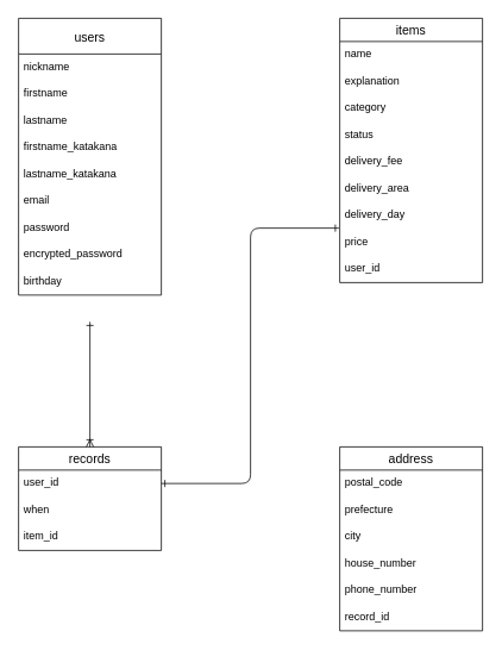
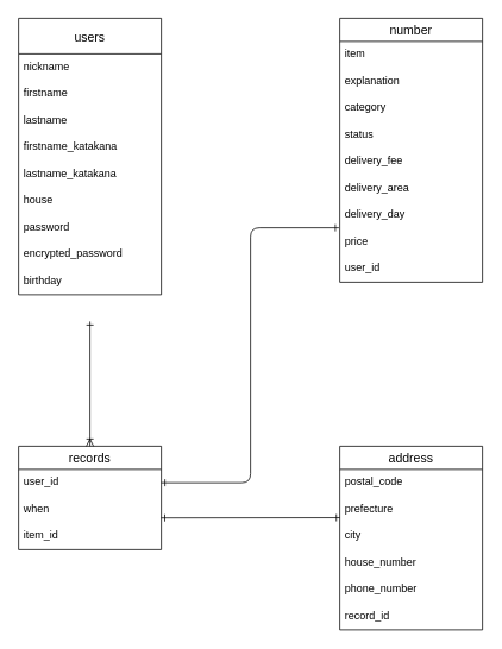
- <mxCell id="12" value="items" style="swimlane;fontStyle=0;childLayout=stackLayout;horizontal=1;startSize=26;horizontalStack=0;resizeParent=1;resizeParentMax=0;resizeLast=0;collapsible=1;marginBottom=0;align=center;fontSize=14;" parent="1" vertex="1"><mxGeometry x="380" y="20" width="160" height="296" as="geometry" /></mxCell>
+ <mxCell id="12" value="number" style="swimlane;fontStyle=0;childLayout=stackLayout;horizontal=1;startSize=26;horizontalStack=0;resizeParent=1;resizeParentMax=0;resizeLast=0;collapsible=1;marginBottom=0;align=center;fontSize=14;" parent="1" vertex="1"><mxGeometry x="380" y="20" width="160" height="296" as="geometry" /></mxCell>
- <mxCell id="13" value="name" style="text;strokeColor=none;fillColor=none;spacingLeft=4;spacingRight=4;overflow=hidden;rotatable=0;points=[[0,0.5],[1,0.5]];portConstraint=eastwest;fontSize=12;" parent="12" vertex="1"><mxGeometry y="26" width="160" height="30" as="geometry" /></mxCell>
+ <mxCell id="13" value="item" style="text;strokeColor=none;fillColor=none;spacingLeft=4;spacingRight=4;overflow=hidden;rotatable=0;points=[[0,0.5],[1,0.5]];portConstraint=eastwest;fontSize=12;" parent="12" vertex="1"><mxGeometry y="26" width="160" height="30" as="geometry" /></mxCell>
- <mxCell id="8" value="email" style="text;strokeColor=none;fillColor=none;spacingLeft=4;spacingRight=4;overflow=hidden;rotatable=0;points=[[0,0.5],[1,0.5]];portConstraint=eastwest;fontSize=12;" parent="2" vertex="1"><mxGeometry y="190" width="160" height="30" as="geometry" /></mxCell>
+ <mxCell id="8" value="house" style="text;strokeColor=none;fillColor=none;spacingLeft=4;spacingRight=4;overflow=hidden;rotatable=0;points=[[0,0.5],[1,0.5]];portConstraint=eastwest;fontSize=12;" parent="2" vertex="1"><mxGeometry y="190" width="160" height="30" as="geometry" /></mxCell>
+ <mxCell id="34" value="" style="endArrow=ERone;html=1;entryX=0.001;entryY=0.808;entryDx=0;entryDy=0;endFill=0;startArrow=ERone;startFill=0;entryPerimeter=0;exitX=0.999;exitY=0.815;exitDx=0;exitDy=0;exitPerimeter=0;" parent="1" target="28" edge="1" source="24"><mxGeometry width="50" height="50" relative="1" as="geometry"><mxPoint x="182" y="580" as="sourcePoint" /><mxPoint x="390" y="176" as="targetPoint" /></mxGeometry></mxCell>
